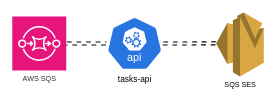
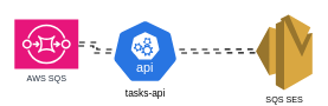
- <mxCell id="2" value="AWS SQS" style="sketch=0;points=[[0,0,0],[0.25,0,0],[0.5,0,0],[0.75,0,0],[1,0,0],[0,1,0],[0.25,1,0],[0.5,1,0],[0.75,1,0],[1,1,0],[0,0.25,0],[0,0.5,0],[0,0.75,0],[1,0.25,0],[1,0.5,0],[1,0.75,0]];outlineConnect=0;fontColor=#232F3E;fillColor=#E7157B;strokeColor=#ffffff;dashed=0;verticalLabelPosition=bottom;verticalAlign=top;align=center;html=1;fontSize=12;fontStyle=0;aspect=fixed;shape=mxgraph.aws4.resourceIcon;resIcon=mxgraph.aws4.sqs;" vertex="1" parent="1"><mxGeometry x="20" y="27" width="90" height="90" as="geometry" /></mxCell>
+ <mxCell id="2" value="AWS SQS" style="sketch=0;points=[[0,0,0],[0.25,0,0],[0.5,0,0],[0.75,0,0],[1,0,0],[0,1,0],[0.25,1,0],[0.5,1,0],[0.75,1,0],[1,1,0],[0,0.25,0],[0,0.5,0],[0,0.75,0],[1,0.25,0],[1,0.5,0],[1,0.75,0]];outlineConnect=0;fontColor=#232F3E;fillColor=#E7157B;strokeColor=#ffffff;dashed=0;verticalLabelPosition=bottom;verticalAlign=top;align=center;html=1;fontSize=12;fontStyle=0;aspect=fixed;shape=mxgraph.aws4.resourceIcon;resIcon=mxgraph.aws4.sqs;" vertex="1" parent="1"><mxGeometry x="20" y="27" width="90" height="70" as="geometry" /></mxCell>
- <mxCell id="4" value="&lt;font style=&quot;font-size: 14px;&quot;&gt;tasks-api&lt;/font&gt;" style="aspect=fixed;sketch=0;html=1;dashed=0;whitespace=wrap;verticalLabelPosition=bottom;verticalAlign=top;fillColor=#2875E2;strokeColor=#ffffff;points=[[0.005,0.63,0],[0.1,0.2,0],[0.9,0.2,0],[0.5,0,0],[0.995,0.63,0],[0.72,0.99,0],[0.5,1,0],[0.28,0.99,0]];shape=mxgraph.kubernetes.icon2;kubernetesLabel=1;prIcon=api" vertex="1" parent="1"><mxGeometry x="177.13" y="27" width="93.75" height="90" as="geometry" /></mxCell>
+ <mxCell id="4" value="&lt;font style=&quot;font-size: 14px;&quot;&gt;tasks-api&lt;/font&gt;" style="aspect=fixed;sketch=0;html=1;dashed=0;whitespace=wrap;verticalLabelPosition=bottom;verticalAlign=top;fillColor=#2875E2;strokeColor=#ffffff;points=[[0.005,0.63,0],[0.1,0.2,0],[0.9,0.2,0],[0.5,0,0],[0.995,0.63,0],[0.72,0.99,0],[0.5,1,0],[0.28,0.99,0]];shape=mxgraph.kubernetes.icon2;kubernetesLabel=1;prIcon=api" vertex="1" parent="1"><mxGeometry x="157.13" y="27" width="93.75" height="90" as="geometry" /></mxCell>
